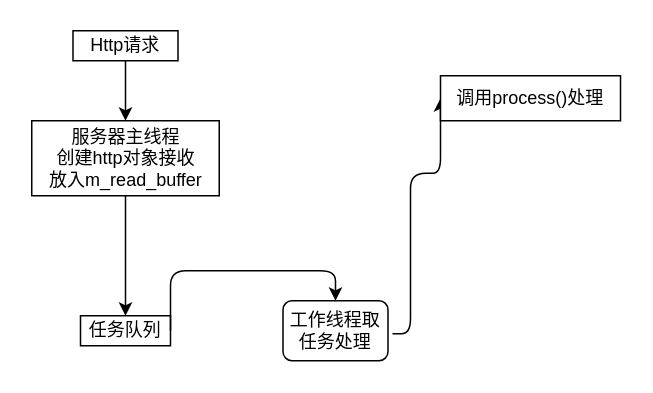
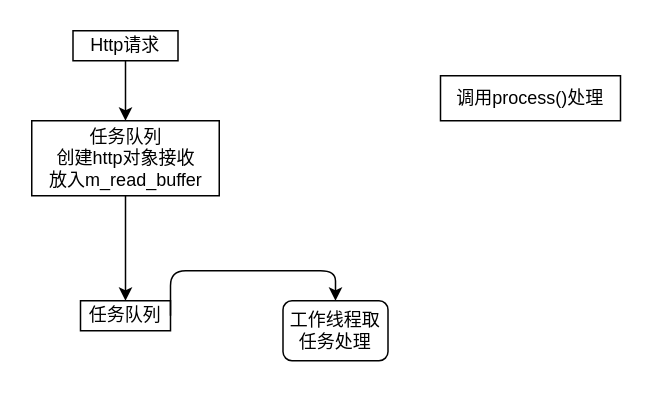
- <mxCell id="3" value="服务器主线程&lt;br&gt;创建http对象接收&lt;br&gt;放入m_read_buffer" style="rounded=0;whiteSpace=wrap;html=1;" vertex="1" parent="1"><mxGeometry x="20.5" y="80" width="125" height="50" as="geometry" /></mxCell>
+ <mxCell id="3" value="任务队列&lt;br&gt;创建http对象接收&lt;br&gt;放入m_read_buffer" style="rounded=0;whiteSpace=wrap;html=1;" vertex="1" parent="1"><mxGeometry x="20.5" y="80" width="125" height="50" as="geometry" /></mxCell>
- <mxCell id="9" value="" style="edgeStyle=segmentEdgeStyle;endArrow=classic;html=1;exitX=1.043;exitY=0.55;exitDx=0;exitDy=0;exitPerimeter=0;entryX=0;entryY=0.5;entryDx=0;entryDy=0;" edge="1" parent="1" source="5" target="10"><mxGeometry width="50" height="50" relative="1" as="geometry"><mxPoint x="133" y="220" as="sourcePoint" /><mxPoint x="293" y="130" as="targetPoint" /><Array as="points"><mxPoint x="273" y="222" /><mxPoint x="273" y="115" /></Array></mxGeometry></mxCell>
- <mxCell id="4" value="任务队列" style="rounded=0;whiteSpace=wrap;html=1;" vertex="1" parent="1"><mxGeometry x="53" y="210" width="60" height="20" as="geometry" /></mxCell>
+ <mxCell id="4" value="任务队列" style="rounded=0;whiteSpace=wrap;html=1;" vertex="1" parent="1"><mxGeometry x="53" y="200" width="60" height="20" as="geometry" /></mxCell>
